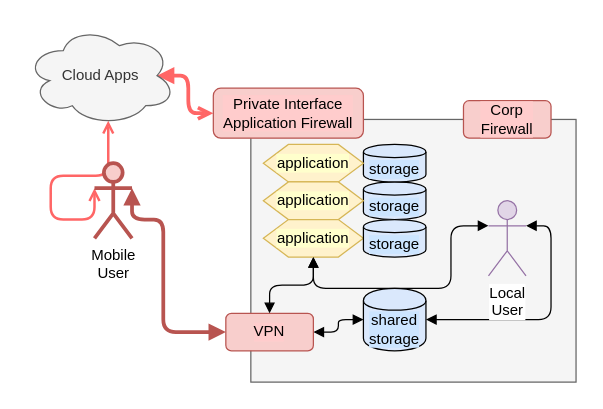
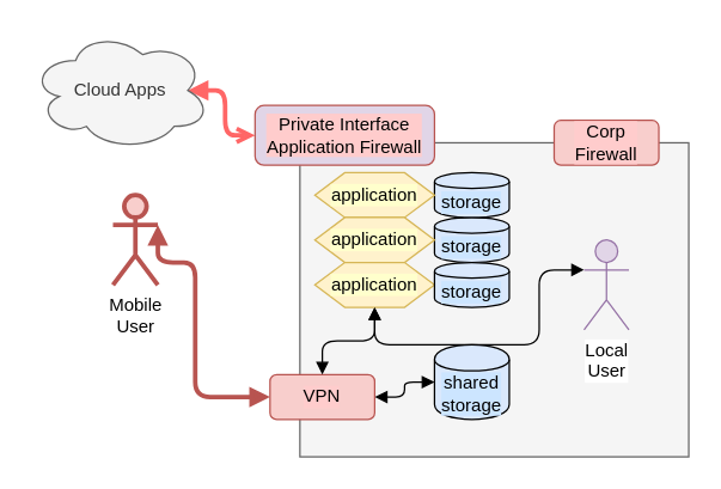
- <mxCell id="8" value="Private Interface&lt;br&gt;Application Firewall" style="rounded=1;whiteSpace=wrap;html=1;labelBackgroundColor=#FFCCCC;fillColor=#f8cecc;strokeColor=#b85450;" parent="1" vertex="1"><mxGeometry x="170" y="70" width="120" height="40" as="geometry" /></mxCell>
+ <mxCell id="8" value="Private Interface&lt;br&gt;Application Firewall" style="rounded=1;whiteSpace=wrap;html=1;labelBackgroundColor=#FFCCCC;fillColor=#e1d5e7;strokeColor=#b85450;" parent="1" vertex="1"><mxGeometry x="170" y="70" width="120" height="40" as="geometry" /></mxCell>
- <mxCell id="2" style="edgeStyle=orthogonalEdgeStyle;rounded=1;orthogonalLoop=1;jettySize=auto;html=1;exitX=0.55;exitY=0.95;exitDx=0;exitDy=0;exitPerimeter=0;entryX=0;entryY=0.333;entryDx=0;entryDy=0;entryPerimeter=0;startArrow=open;startFill=0;endArrow=open;endFill=0;strokeWidth=2;strokeColor=#FF6666;" parent="1" source="4" target="6" edge="1"><mxGeometry relative="1" as="geometry"><Array as="points"><mxPoint x="86" y="140" /><mxPoint x="40" y="140" /><mxPoint x="40" y="175" /></Array></mxGeometry></mxCell>
- <mxCell id="18" style="edgeStyle=orthogonalEdgeStyle;orthogonalLoop=1;jettySize=auto;html=1;exitX=1;exitY=0.5;exitDx=0;exitDy=0;entryX=1;entryY=0.333;entryDx=0;entryDy=0;entryPerimeter=0;startArrow=block;startFill=1;endArrow=block;endFill=1;" parent="1" source="19" target="21" edge="1"><mxGeometry relative="1" as="geometry" /></mxCell>
